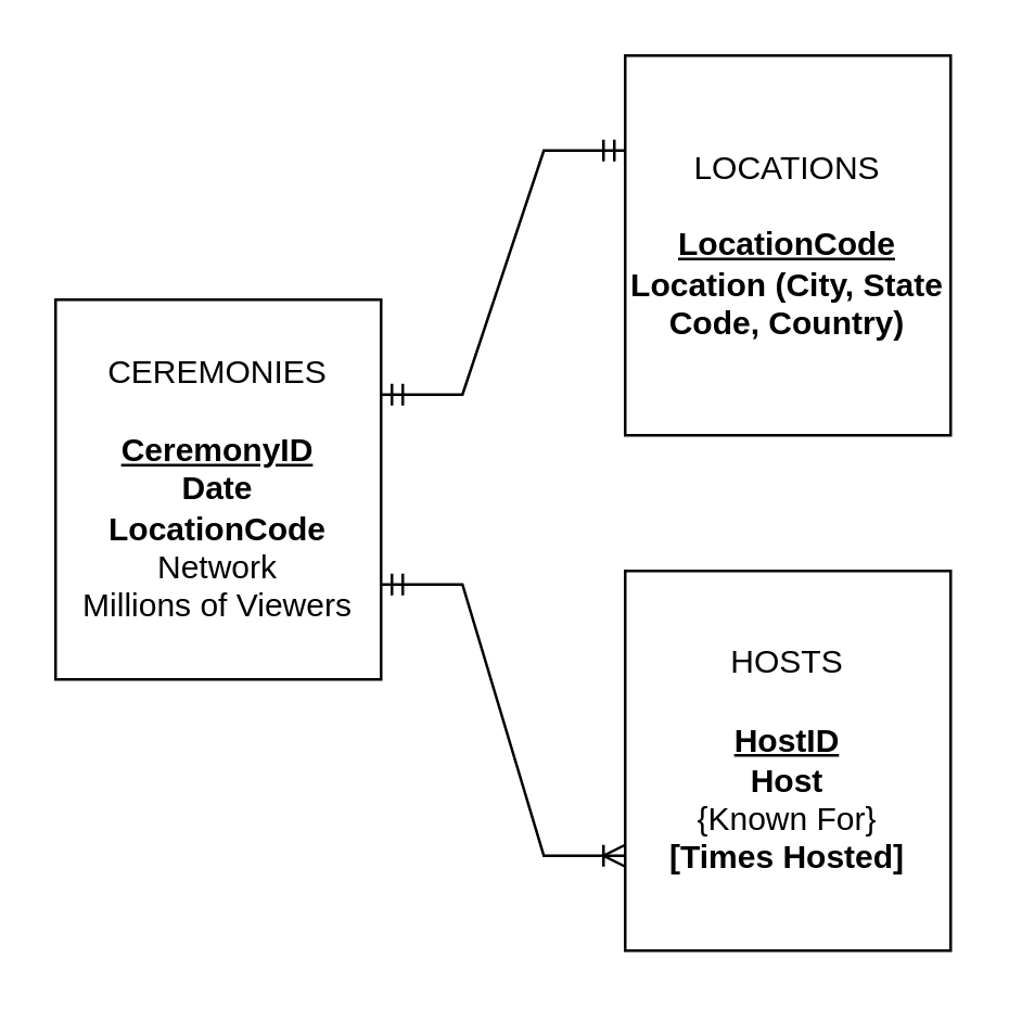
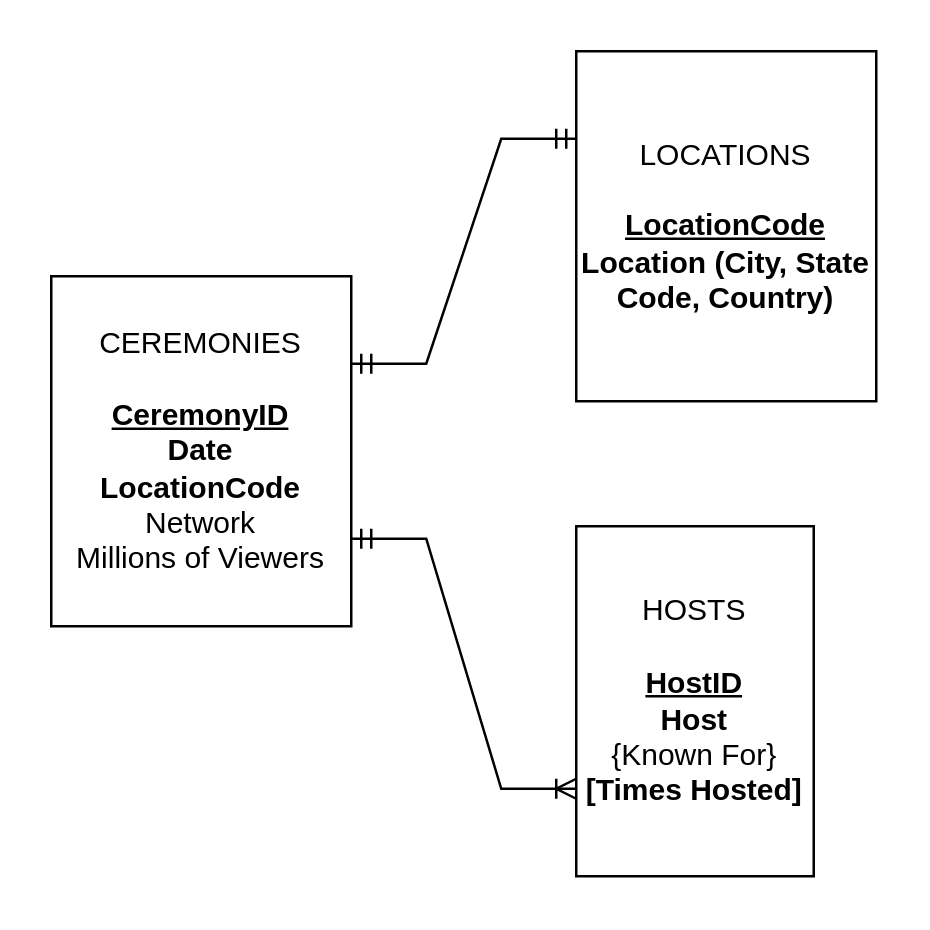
- <mxCell id="4" value="&lt;div&gt;HOSTS&lt;/div&gt;&lt;div&gt;&lt;br&gt;&lt;/div&gt;&lt;div&gt;&lt;u&gt;&lt;b&gt;HostID&lt;/b&gt;&lt;/u&gt;&lt;/div&gt;&lt;div&gt;&lt;b&gt;Host&lt;/b&gt;&lt;/div&gt;&lt;div&gt;{Known For}&lt;/div&gt;&lt;div&gt;&lt;b&gt;[Times Hosted]&lt;/b&gt;&lt;/div&gt;" style="whiteSpace=wrap;html=1;align=center;" parent="1" vertex="1"><mxGeometry x="230" y="210" width="120" height="140" as="geometry" /></mxCell>
+ <mxCell id="4" value="&lt;div&gt;HOSTS&lt;/div&gt;&lt;div&gt;&lt;br&gt;&lt;/div&gt;&lt;div&gt;&lt;u&gt;&lt;b&gt;HostID&lt;/b&gt;&lt;/u&gt;&lt;/div&gt;&lt;div&gt;&lt;b&gt;Host&lt;/b&gt;&lt;/div&gt;&lt;div&gt;{Known For}&lt;/div&gt;&lt;div&gt;&lt;b&gt;[Times Hosted]&lt;/b&gt;&lt;/div&gt;" style="whiteSpace=wrap;html=1;align=center;" parent="1" vertex="1"><mxGeometry x="230" y="210" width="95" height="140" as="geometry" /></mxCell>
